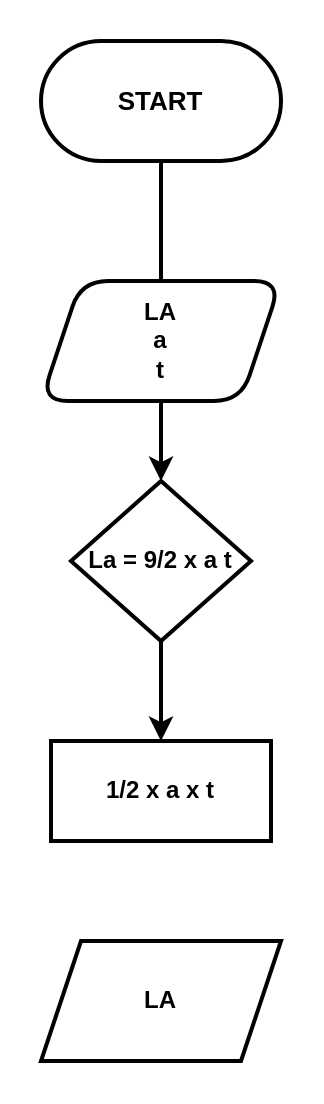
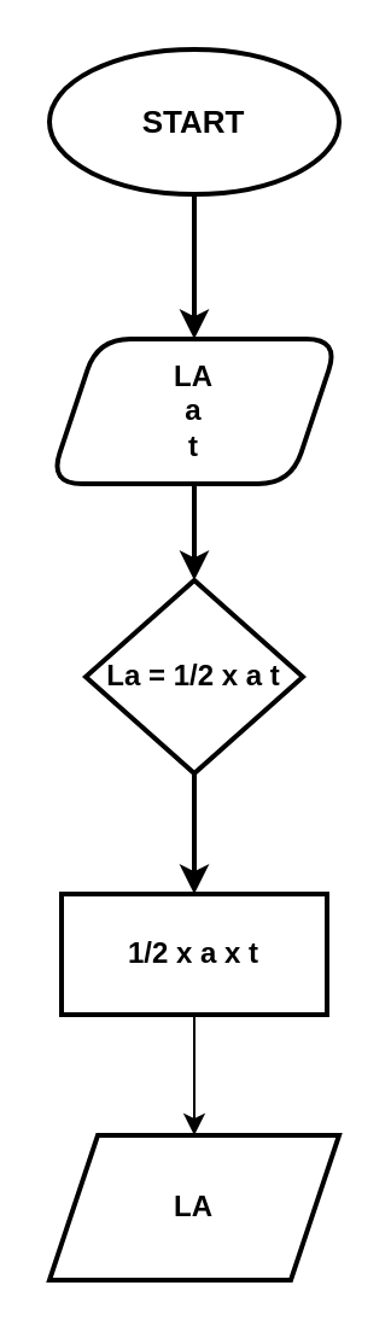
- <mxCell id="3" value="&lt;b&gt;&lt;font style=&quot;font-size: 13px;&quot;&gt;START&lt;/font&gt;&lt;/b&gt;" style="rounded=1;whiteSpace=wrap;html=1;arcSize=50;strokeWidth=2;" vertex="1" parent="1"><mxGeometry x="20" y="20" width="120" height="60" as="geometry" /></mxCell>
+ <mxCell id="3" value="&lt;b&gt;&lt;font style=&quot;font-size: 13px;&quot;&gt;START&lt;/font&gt;&lt;/b&gt;" style="ellipse;whiteSpace=wrap;html=1;arcSize=50;strokeWidth=2;" vertex="1" parent="1"><mxGeometry x="20" y="20" width="120" height="60" as="geometry" /></mxCell>
- <mxCell id="2" value="" style="edgeStyle=orthogonalEdgeStyle;rounded=0;orthogonalLoop=1;jettySize=auto;html=1;strokeWidth=2;endArrow=none;" edge="1" parent="1" source="3" target="5"><mxGeometry relative="1" as="geometry" /></mxCell>
+ <mxCell id="2" value="" style="edgeStyle=orthogonalEdgeStyle;rounded=0;orthogonalLoop=1;jettySize=auto;html=1;strokeWidth=2;" edge="1" parent="1" source="3" target="5"><mxGeometry relative="1" as="geometry" /></mxCell>
- <mxCell id="7" value="&lt;b&gt;La = 9/2 x a t&lt;/b&gt;" style="rhombus;whiteSpace=wrap;html=1;rounded=1;arcSize=0;strokeWidth=2;" vertex="1" parent="1"><mxGeometry x="35" y="240" width="90" height="80" as="geometry" /></mxCell>
+ <mxCell id="7" value="&lt;b&gt;La = 1/2 x a t&lt;/b&gt;" style="rhombus;whiteSpace=wrap;html=1;rounded=1;arcSize=0;strokeWidth=2;" vertex="1" parent="1"><mxGeometry x="35" y="240" width="90" height="80" as="geometry" /></mxCell>
+ <mxCell id="8" value="" style="edgeStyle=orthogonalEdgeStyle;rounded=0;orthogonalLoop=1;jettySize=auto;html=1;" edge="1" parent="1" source="9" target="10"><mxGeometry relative="1" as="geometry" /></mxCell>
